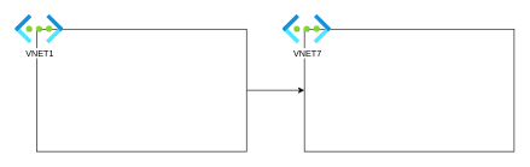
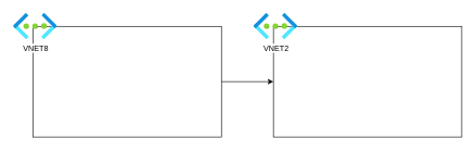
- <mxCell id="5" value="VNET1" style="aspect=fixed;html=1;points=[];align=center;image;fontSize=12;image=img/lib/azure2/networking/Virtual_Networks.svg;" vertex="1" parent="1"><mxGeometry x="20" y="20" width="67" height="40" as="geometry" /></mxCell>
+ <mxCell id="5" value="VNET8" style="aspect=fixed;html=1;points=[];align=center;image;fontSize=12;image=img/lib/azure2/networking/Virtual_Networks.svg;" vertex="1" parent="1"><mxGeometry x="20" y="20" width="67" height="40" as="geometry" /></mxCell>
- <mxCell id="6" value="VNET7" style="aspect=fixed;html=1;points=[];align=center;image;fontSize=12;image=img/lib/azure2/networking/Virtual_Networks.svg;" vertex="1" parent="1"><mxGeometry x="390" y="20" width="67" height="40" as="geometry" /></mxCell>
+ <mxCell id="6" value="VNET2" style="aspect=fixed;html=1;points=[];align=center;image;fontSize=12;image=img/lib/azure2/networking/Virtual_Networks.svg;" vertex="1" parent="1"><mxGeometry x="390" y="20" width="67" height="40" as="geometry" /></mxCell>
